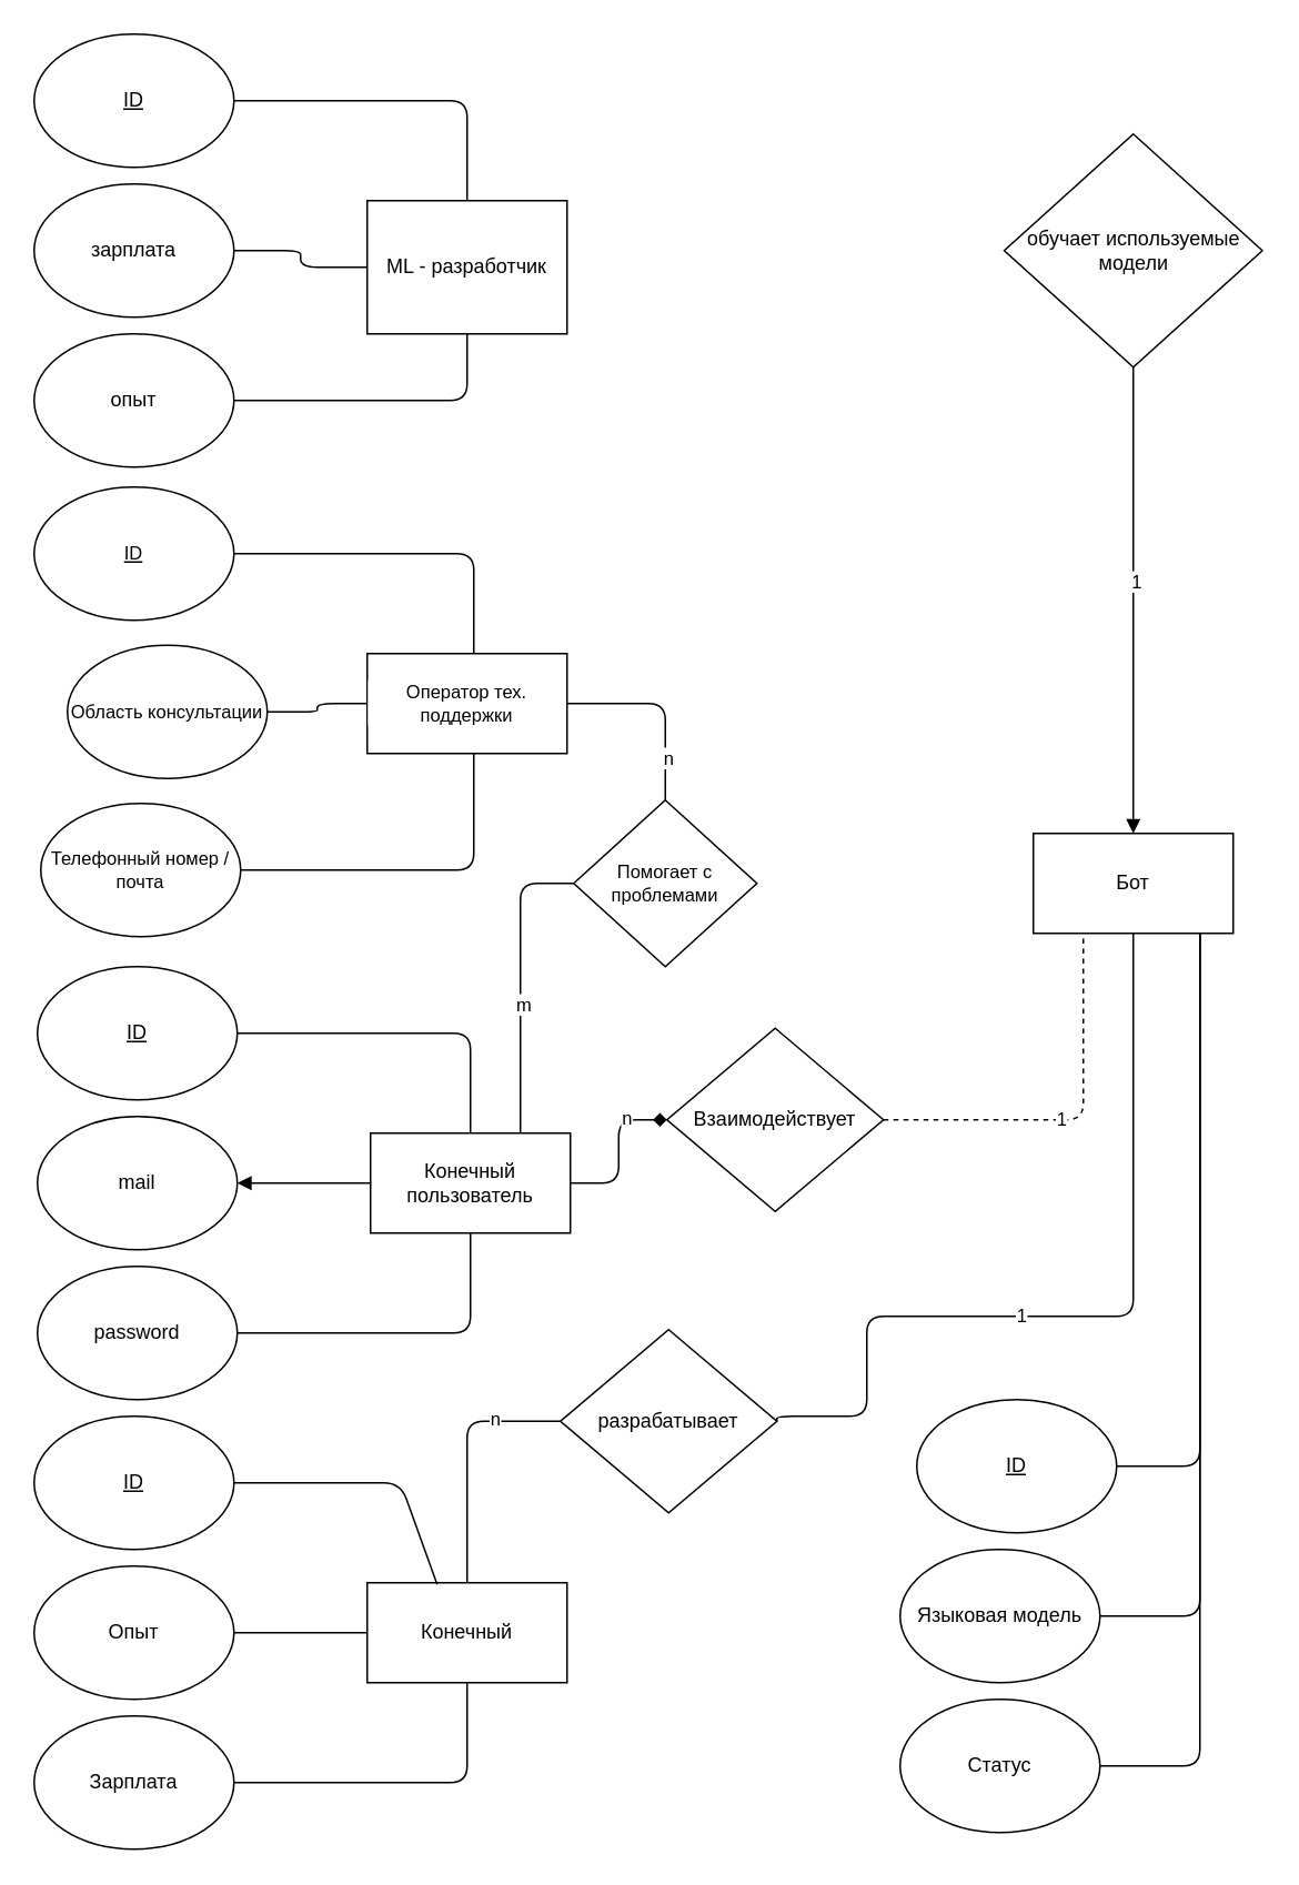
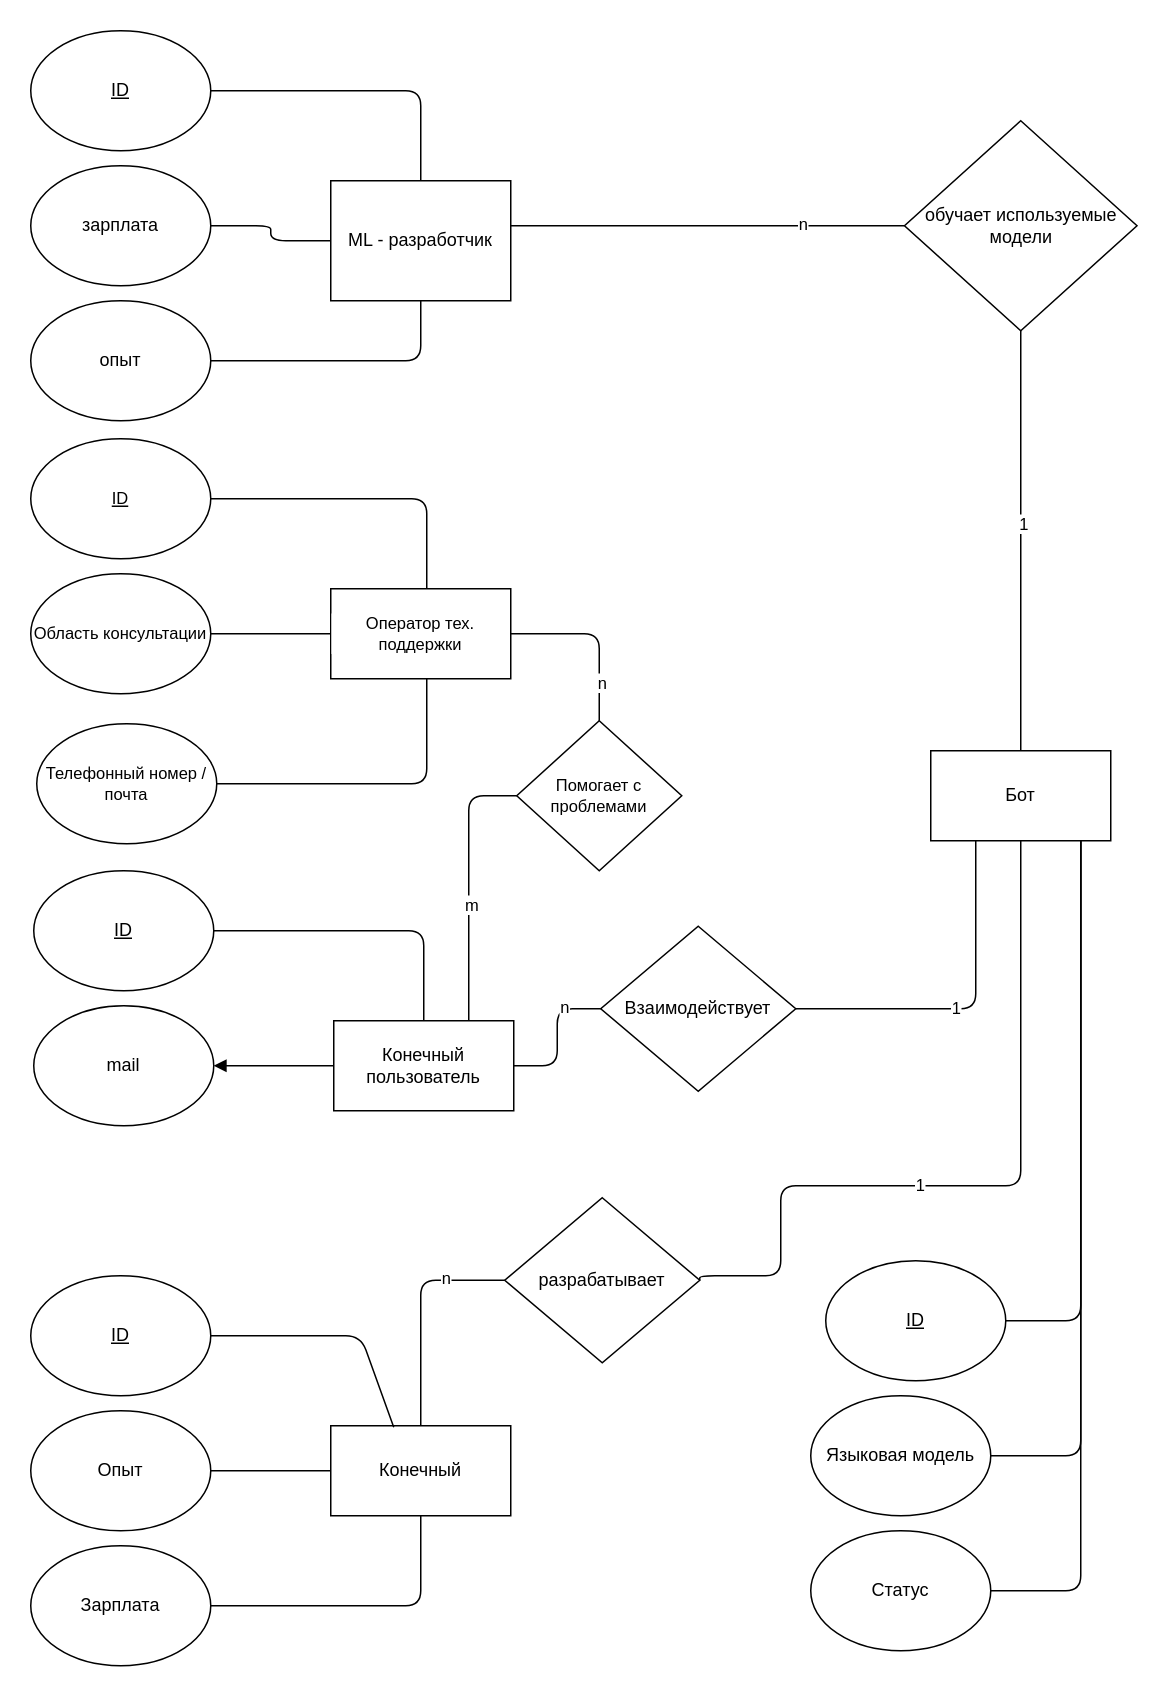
+ <mxCell id="38" style="edgeStyle=orthogonalEdgeStyle;rounded=1;orthogonalLoop=1;jettySize=auto;html=1;entryX=0;entryY=0.5;entryDx=0;entryDy=0;curved=0;endArrow=none;startFill=0;" edge="1" parent="1" source="40" target="44"><mxGeometry relative="1" as="geometry"><mxPoint x="394" y="150" as="targetPoint" /><Array as="points"><mxPoint x="440" y="150" /><mxPoint x="440" y="150" /></Array></mxGeometry></mxCell>
+ <mxCell id="39" value="n" style="edgeLabel;html=1;align=center;verticalAlign=middle;resizable=0;points=[];" vertex="1" connectable="0" parent="38"><mxGeometry x="0.481" y="2" relative="1" as="geometry"><mxPoint as="offset" /></mxGeometry></mxCell>
- <mxCell id="52" value="Область консультации" style="ellipse;whiteSpace=wrap;html=1;fontFamily=Helvetica;fontSize=11;fontColor=default;labelBackgroundColor=none;" vertex="1" parent="1"><mxGeometry x="40" y="387" width="120" height="80" as="geometry" /></mxCell>
+ <mxCell id="52" value="Область консультации" style="ellipse;whiteSpace=wrap;html=1;fontFamily=Helvetica;fontSize=11;fontColor=default;labelBackgroundColor=none;" vertex="1" parent="1"><mxGeometry x="20" y="382" width="120" height="80" as="geometry" /></mxCell>
- <mxCell id="42" style="edgeStyle=orthogonalEdgeStyle;rounded=1;orthogonalLoop=1;jettySize=auto;html=1;endArrow=block;startFill=0;entryX=0.5;entryY=0;entryDx=0;entryDy=0;curved=0;" edge="1" parent="1" source="44" target="17"><mxGeometry relative="1" as="geometry"><mxPoint x="620" y="190" as="targetPoint" /></mxGeometry></mxCell>
+ <mxCell id="42" style="edgeStyle=orthogonalEdgeStyle;rounded=1;orthogonalLoop=1;jettySize=auto;html=1;endArrow=none;startFill=0;entryX=0.5;entryY=0;entryDx=0;entryDy=0;curved=0;" edge="1" parent="1" source="44" target="17"><mxGeometry relative="1" as="geometry"><mxPoint x="620" y="190" as="targetPoint" /></mxGeometry></mxCell>
- <mxCell id="11" style="edgeStyle=orthogonalEdgeStyle;rounded=1;orthogonalLoop=1;jettySize=auto;html=1;endArrow=none;startFill=0;entryX=0.25;entryY=1;entryDx=0;entryDy=0;curved=0;dashed=1;" edge="1" parent="1" source="13" target="17"><mxGeometry relative="1" as="geometry"><mxPoint x="620" y="630" as="targetPoint" /></mxGeometry></mxCell>
+ <mxCell id="11" style="edgeStyle=orthogonalEdgeStyle;rounded=1;orthogonalLoop=1;jettySize=auto;html=1;endArrow=none;startFill=0;entryX=0.25;entryY=1;entryDx=0;entryDy=0;curved=0;" edge="1" parent="1" source="13" target="17"><mxGeometry relative="1" as="geometry"><mxPoint x="620" y="630" as="targetPoint" /></mxGeometry></mxCell>
- <mxCell id="7" style="edgeStyle=orthogonalEdgeStyle;rounded=1;orthogonalLoop=1;jettySize=auto;html=1;entryX=0;entryY=0.5;entryDx=0;entryDy=0;curved=0;endArrow=diamond;startFill=0;" edge="1" parent="1" source="9" target="13"><mxGeometry relative="1" as="geometry" /></mxCell>
+ <mxCell id="7" style="edgeStyle=orthogonalEdgeStyle;rounded=1;orthogonalLoop=1;jettySize=auto;html=1;entryX=0;entryY=0.5;entryDx=0;entryDy=0;curved=0;endArrow=none;startFill=0;" edge="1" parent="1" source="9" target="13"><mxGeometry relative="1" as="geometry" /></mxCell>
- <mxCell id="3" value="password" style="ellipse;whiteSpace=wrap;html=1;" vertex="1" parent="1"><mxGeometry x="22" y="760" width="120" height="80" as="geometry" /></mxCell>
- <mxCell id="6" style="edgeStyle=orthogonalEdgeStyle;rounded=1;orthogonalLoop=1;jettySize=auto;html=1;exitX=0.5;exitY=1;exitDx=0;exitDy=0;entryX=1;entryY=0.5;entryDx=0;entryDy=0;curved=0;endArrow=none;startFill=0;" edge="1" parent="1" source="9" target="3"><mxGeometry relative="1" as="geometry" /></mxCell>
